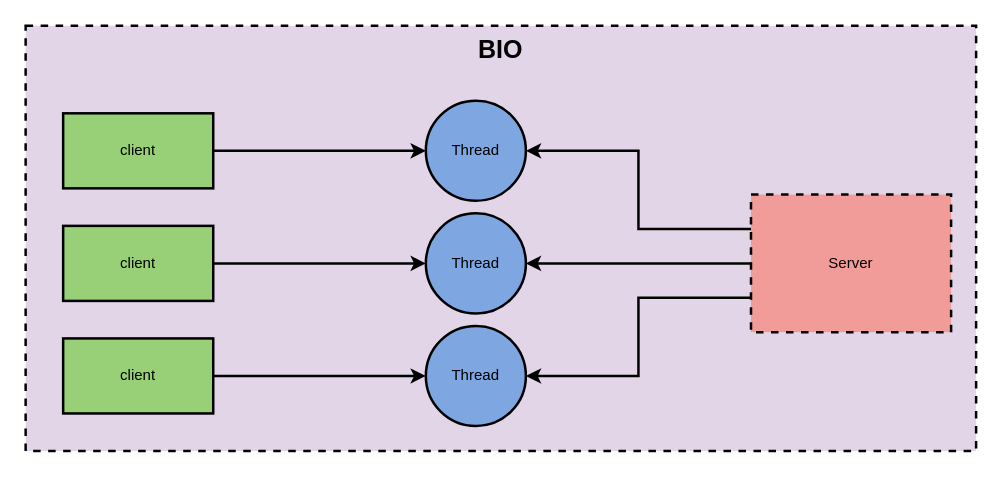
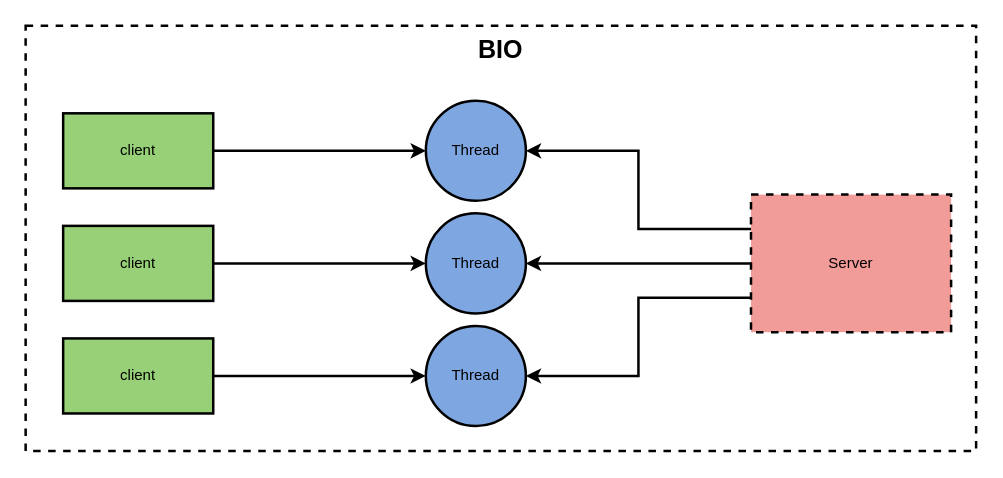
- <mxCell id="3" value="BIO" style="rounded=0;whiteSpace=wrap;html=1;strokeWidth=2;fillColor=#e1d5e7;dashed=1;verticalAlign=top;fontStyle=1;fontSize=20;" parent="2" vertex="1"><mxGeometry width="760" height="340" as="geometry" /></mxCell>
+ <mxCell id="3" value="BIO" style="rounded=0;whiteSpace=wrap;html=1;strokeWidth=2;fillColor=#FFFFFF;dashed=1;verticalAlign=top;fontStyle=1;fontSize=20;" parent="2" vertex="1"><mxGeometry width="760" height="340" as="geometry" /></mxCell>
